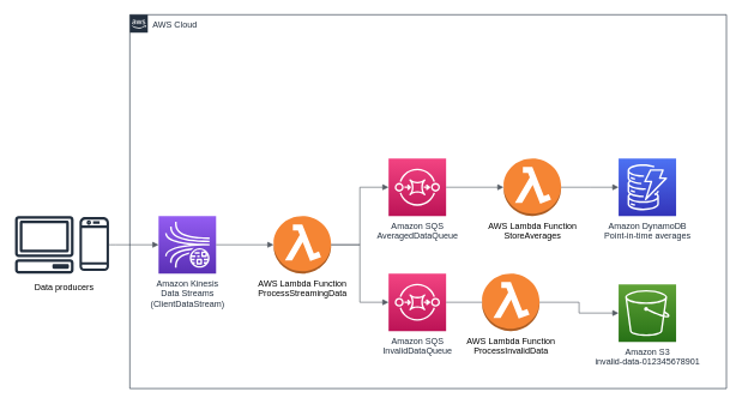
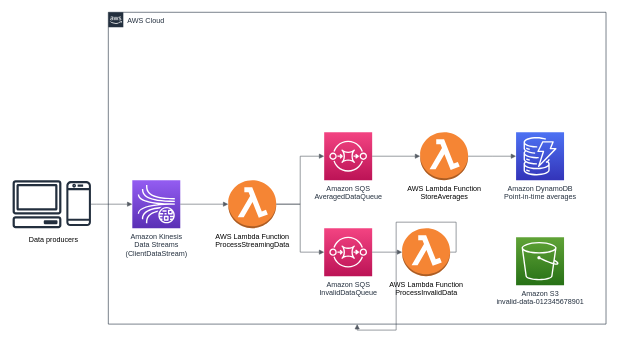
- <mxCell id="18" value="" style="edgeStyle=orthogonalEdgeStyle;html=1;endArrow=none;elbow=vertical;startArrow=none;endFill=1;strokeColor=#545B64;rounded=0;entryX=0;entryY=0.5;entryDx=0;entryDy=0;entryPerimeter=0;" parent="1" source="15" target="17" edge="1"><mxGeometry width="100" relative="1" as="geometry"><mxPoint x="570" y="560" as="sourcePoint" /><mxPoint x="670" y="560" as="targetPoint" /></mxGeometry></mxCell>
+ <mxCell id="18" value="" style="edgeStyle=orthogonalEdgeStyle;html=1;endArrow=block;elbow=vertical;startArrow=none;endFill=1;strokeColor=#545B64;rounded=0;entryX=0;entryY=0.5;entryDx=0;entryDy=0;entryPerimeter=0;" parent="1" source="15" target="17" edge="1"><mxGeometry width="100" relative="1" as="geometry"><mxPoint x="570" y="560" as="sourcePoint" /><mxPoint x="670" y="560" as="targetPoint" /></mxGeometry></mxCell>
- <mxCell id="20" value="" style="edgeStyle=orthogonalEdgeStyle;html=1;endArrow=block;elbow=vertical;startArrow=none;endFill=1;strokeColor=#545B64;rounded=0;exitX=1;exitY=0.5;exitDx=0;exitDy=0;exitPerimeter=0;" parent="1" source="17" target="19" edge="1"><mxGeometry width="100" relative="1" as="geometry"><mxPoint x="830" y="550" as="sourcePoint" /><mxPoint x="930" y="550" as="targetPoint" /></mxGeometry></mxCell>
+ <mxCell id="20" value="" style="edgeStyle=orthogonalEdgeStyle;html=1;endArrow=block;elbow=vertical;startArrow=none;endFill=1;strokeColor=#545B64;rounded=0;exitX=1;exitY=0.5;exitDx=0;exitDy=0;exitPerimeter=0;" parent="1" source="17" target="21" edge="1"><mxGeometry width="100" relative="1" as="geometry"><mxPoint x="830" y="550" as="sourcePoint" /><mxPoint x="930" y="550" as="targetPoint" /></mxGeometry></mxCell>
